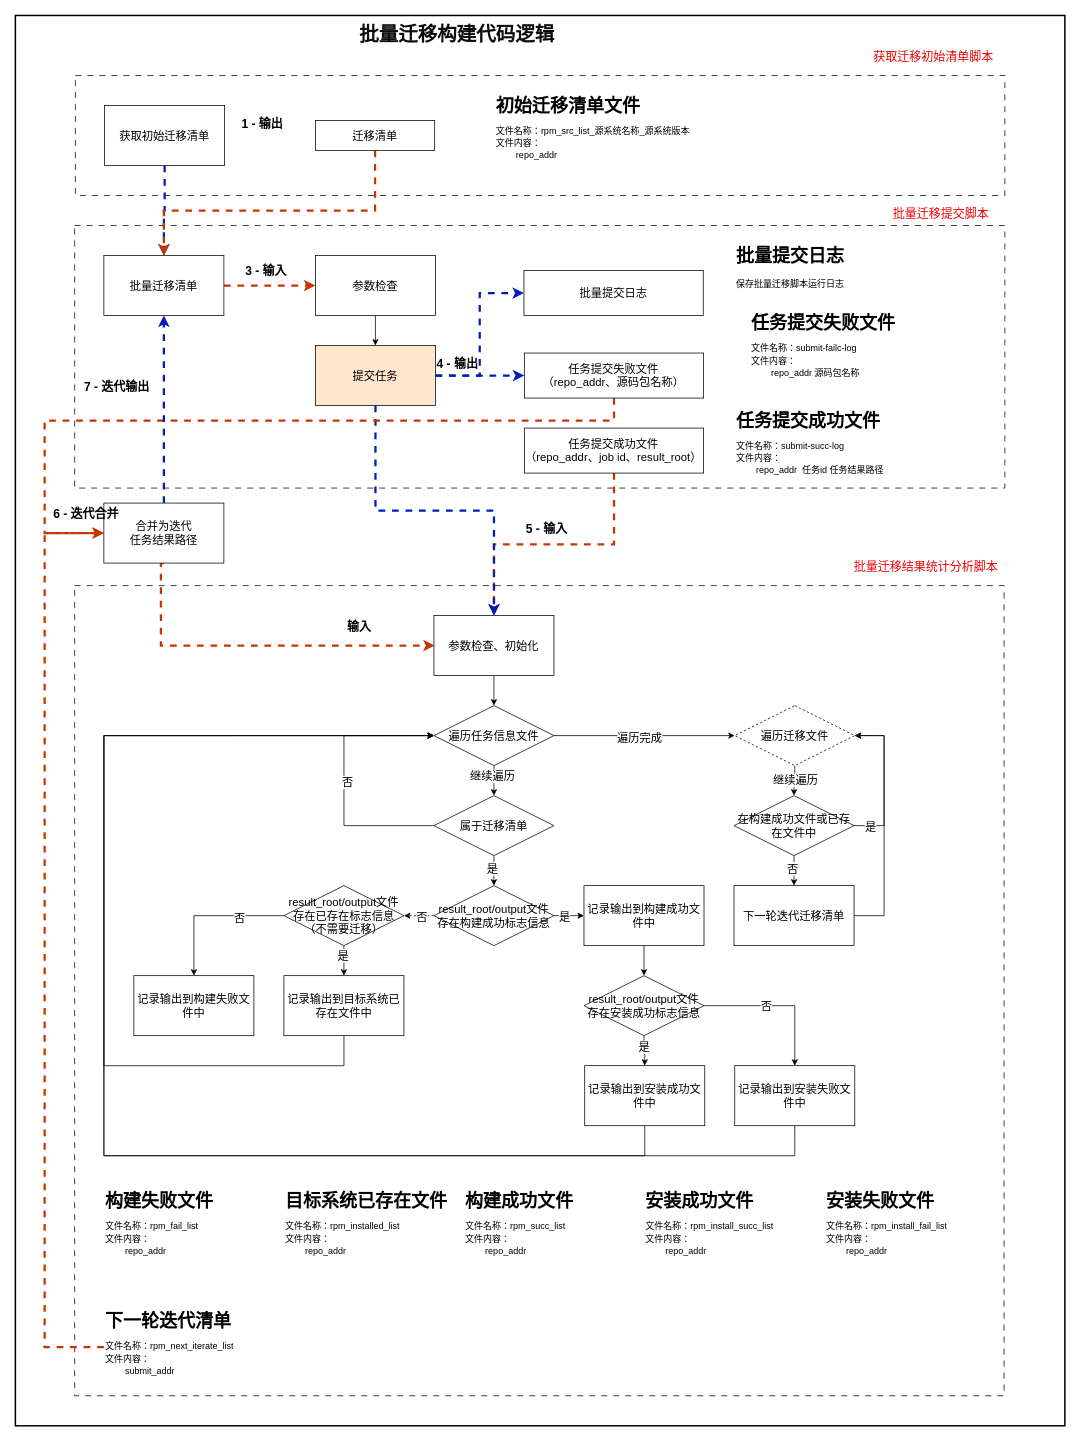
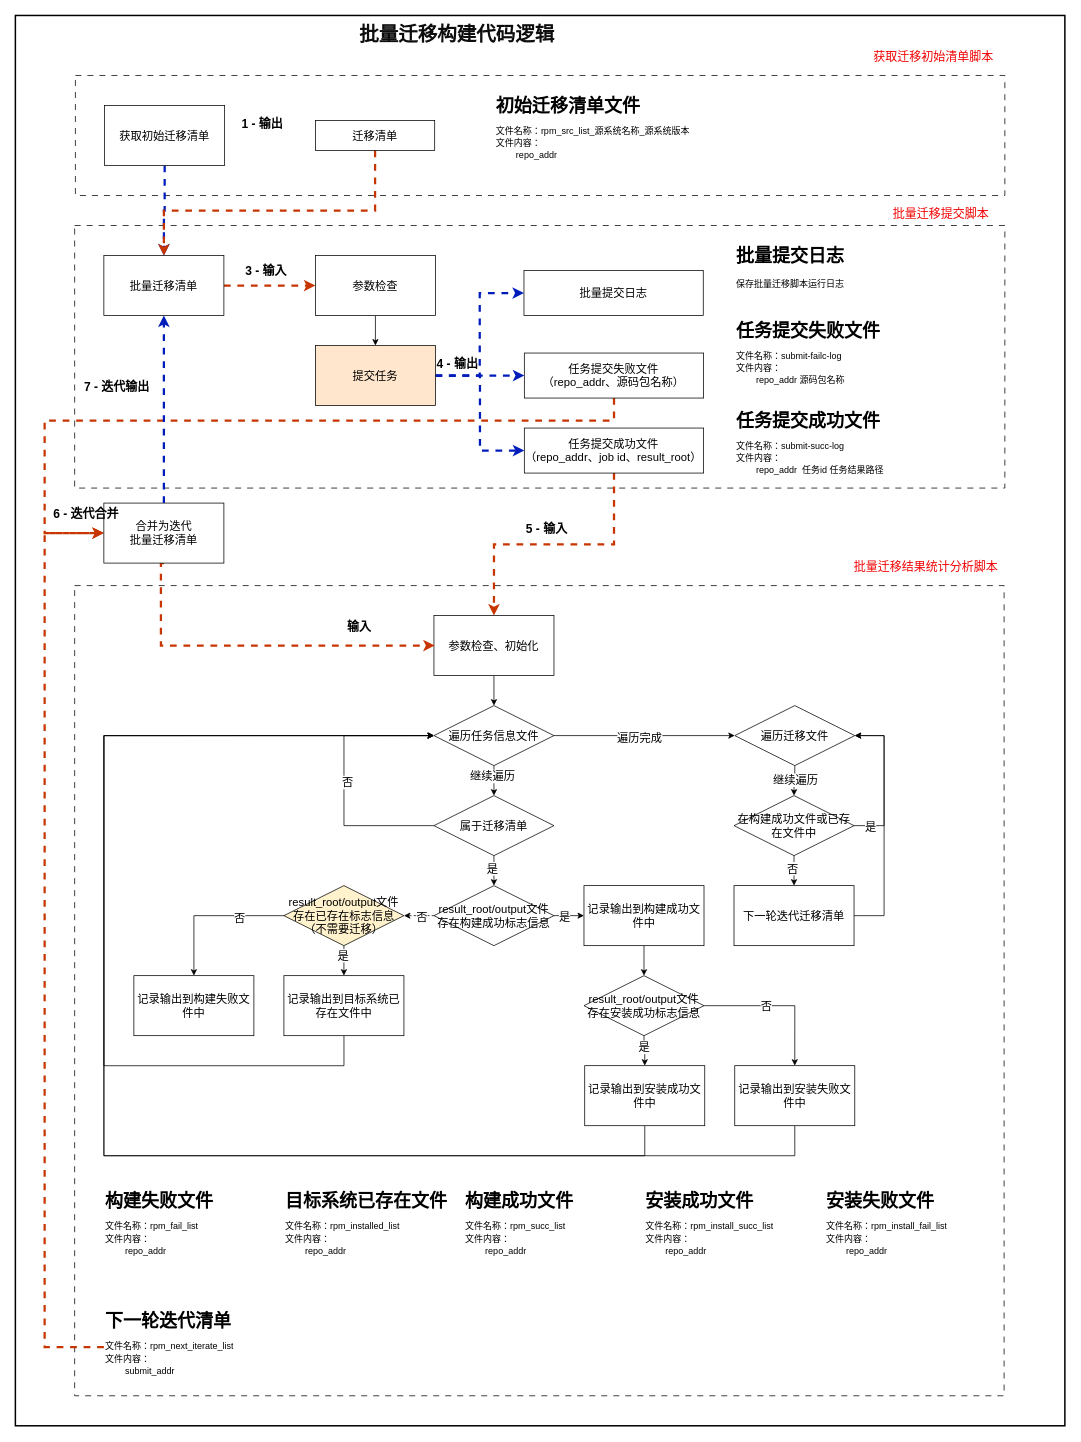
- <mxCell id="70" value="&lt;h1 style=&quot;margin-top: 0px;&quot;&gt;任务提交失败文件&lt;/h1&gt;&lt;p style=&quot;line-height: 40%;&quot;&gt;文件名称：submit-failc-log&lt;/p&gt;&lt;p style=&quot;line-height: 40%;&quot;&gt;文件内容：&lt;/p&gt;&lt;p style=&quot;line-height: 40%;&quot;&gt;&lt;span style=&quot;white-space: pre;&quot;&gt;&#09;&lt;/span&gt;repo_addr 源码包名称&lt;br&gt;&lt;/p&gt;" style="text;html=1;whiteSpace=wrap;overflow=hidden;rounded=0;" parent="1" vertex="1"><mxGeometry x="998.95" y="410" width="220" height="110" as="geometry" /></mxCell>
+ <mxCell id="70" value="&lt;h1 style=&quot;margin-top: 0px;&quot;&gt;任务提交失败文件&lt;/h1&gt;&lt;p style=&quot;line-height: 40%;&quot;&gt;文件名称：submit-failc-log&lt;/p&gt;&lt;p style=&quot;line-height: 40%;&quot;&gt;文件内容：&lt;/p&gt;&lt;p style=&quot;line-height: 40%;&quot;&gt;&lt;span style=&quot;white-space: pre;&quot;&gt;&#09;&lt;/span&gt;repo_addr 源码包名称&lt;br&gt;&lt;/p&gt;" style="text;html=1;whiteSpace=wrap;overflow=hidden;rounded=0;" parent="1" vertex="1"><mxGeometry x="978.95" y="420" width="220" height="110" as="geometry" /></mxCell>
- <mxCell id="14" style="edgeStyle=orthogonalEdgeStyle;rounded=0;orthogonalLoop=1;jettySize=auto;html=1;dashed=1;strokeColor=#001DBC;strokeWidth=3;align=center;verticalAlign=middle;fontFamily=Helvetica;fontSize=11;fontColor=default;labelBackgroundColor=default;endArrow=classic;fillColor=#0050ef;" parent="1" source="16" target="18" edge="1"><mxGeometry relative="1" as="geometry" /></mxCell>
+ <mxCell id="14" style="edgeStyle=orthogonalEdgeStyle;rounded=0;orthogonalLoop=1;jettySize=auto;html=1;entryX=0;entryY=0.5;entryDx=0;entryDy=0;dashed=1;strokeColor=#001DBC;strokeWidth=3;align=center;verticalAlign=middle;fontFamily=Helvetica;fontSize=11;fontColor=default;labelBackgroundColor=default;endArrow=classic;fillColor=#0050ef;" parent="1" source="16" target="11" edge="1"><mxGeometry relative="1" as="geometry" /></mxCell>
- <mxCell id="88" value="合并为迭代&lt;div&gt;任务结果路径&lt;/div&gt;" style="rounded=0;whiteSpace=wrap;html=1;fontSize=15;" parent="1" vertex="1"><mxGeometry x="137.95" y="670" width="160" height="80" as="geometry" /></mxCell>
+ <mxCell id="88" value="合并为迭代&lt;div&gt;批量迁移清单&lt;/div&gt;" style="rounded=0;whiteSpace=wrap;html=1;fontSize=15;" parent="1" vertex="1"><mxGeometry x="137.95" y="670" width="160" height="80" as="geometry" /></mxCell>
- <mxCell id="61" value="遍历迁移文件" style="rhombus;whiteSpace=wrap;html=1;fontSize=15;dashed=1;" parent="1" vertex="1"><mxGeometry x="978.95" y="939.97" width="160" height="80" as="geometry" /></mxCell>
+ <mxCell id="61" value="遍历迁移文件" style="rhombus;whiteSpace=wrap;html=1;fontSize=15;" parent="1" vertex="1"><mxGeometry x="978.95" y="939.97" width="160" height="80" as="geometry" /></mxCell>
- <mxCell id="46" value="result_root/output文件存在已存在标志信息（不需要迁移）" style="rhombus;whiteSpace=wrap;html=1;fontSize=15;" parent="1" vertex="1"><mxGeometry x="377.95" y="1179.97" width="160" height="80" as="geometry" /></mxCell>
+ <mxCell id="46" value="result_root/output文件存在已存在标志信息（不需要迁移）" style="rhombus;whiteSpace=wrap;html=1;fontSize=15;fillColor=#fff2cc;" parent="1" vertex="1"><mxGeometry x="377.95" y="1179.97" width="160" height="80" as="geometry" /></mxCell>
